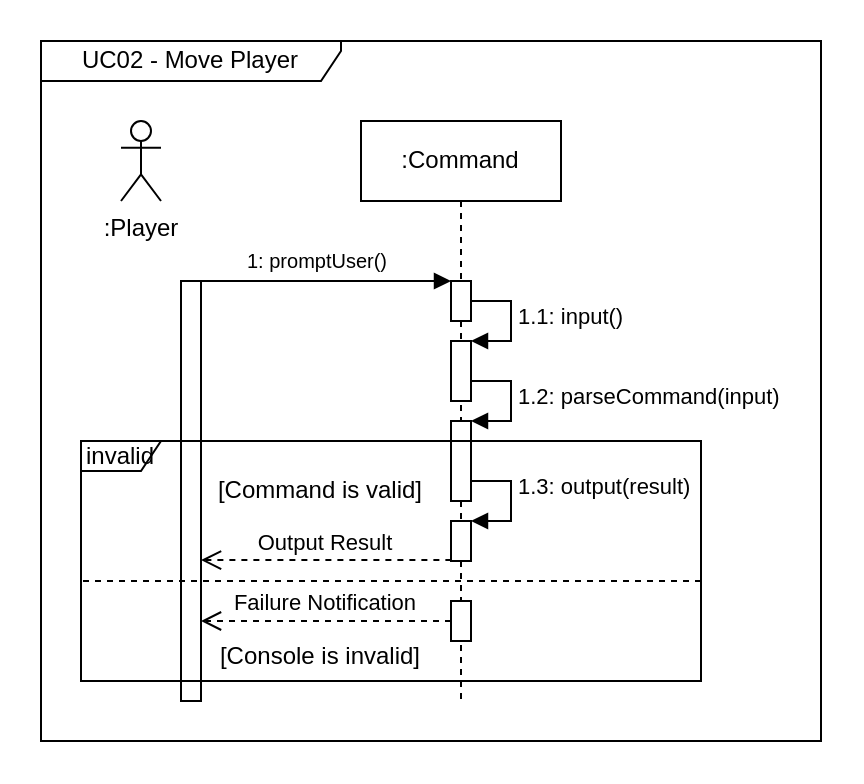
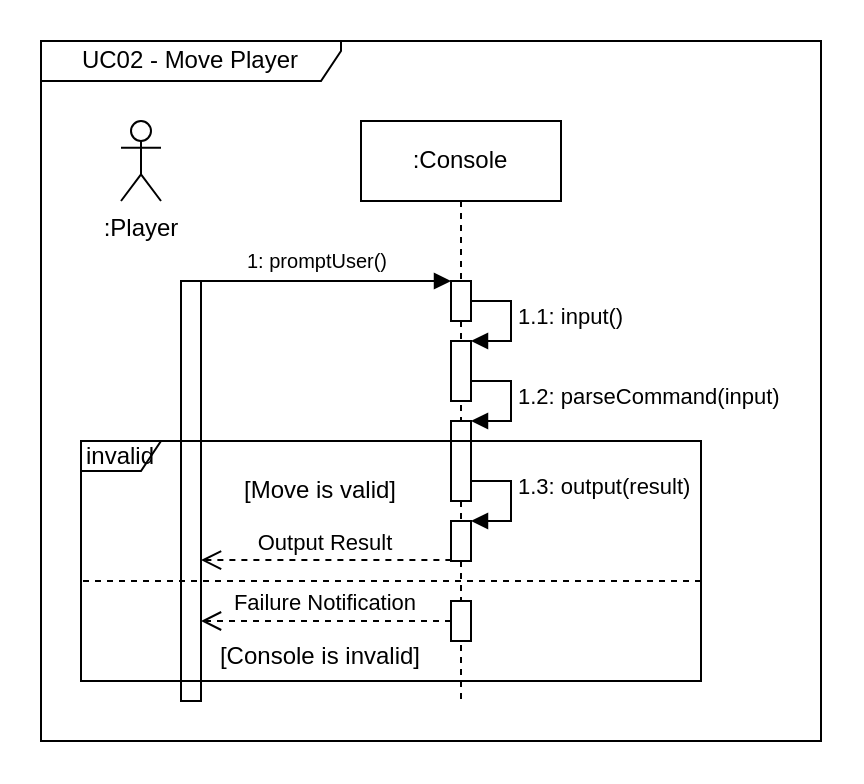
- <mxCell id="5" value=":Command" style="shape=umlLifeline;perimeter=lifelinePerimeter;whiteSpace=wrap;html=1;container=1;collapsible=0;recursiveResize=0;outlineConnect=0;" parent="1" vertex="1"><mxGeometry x="180" y="60" width="100" height="290" as="geometry" /></mxCell>
+ <mxCell id="5" value=":Console" style="shape=umlLifeline;perimeter=lifelinePerimeter;whiteSpace=wrap;html=1;container=1;collapsible=0;recursiveResize=0;outlineConnect=0;" parent="1" vertex="1"><mxGeometry x="180" y="60" width="100" height="290" as="geometry" /></mxCell>
- <mxCell id="19" value="[Command is valid]" style="text;html=1;strokeColor=none;fillColor=none;align=center;verticalAlign=middle;whiteSpace=wrap;rounded=0;" vertex="1" parent="1"><mxGeometry x="100" y="220" width="120" height="50" as="geometry" /></mxCell>
+ <mxCell id="19" value="[Move is valid]" style="text;html=1;strokeColor=none;fillColor=none;align=center;verticalAlign=middle;whiteSpace=wrap;rounded=0;" vertex="1" parent="1"><mxGeometry x="100" y="220" width="120" height="50" as="geometry" /></mxCell>
